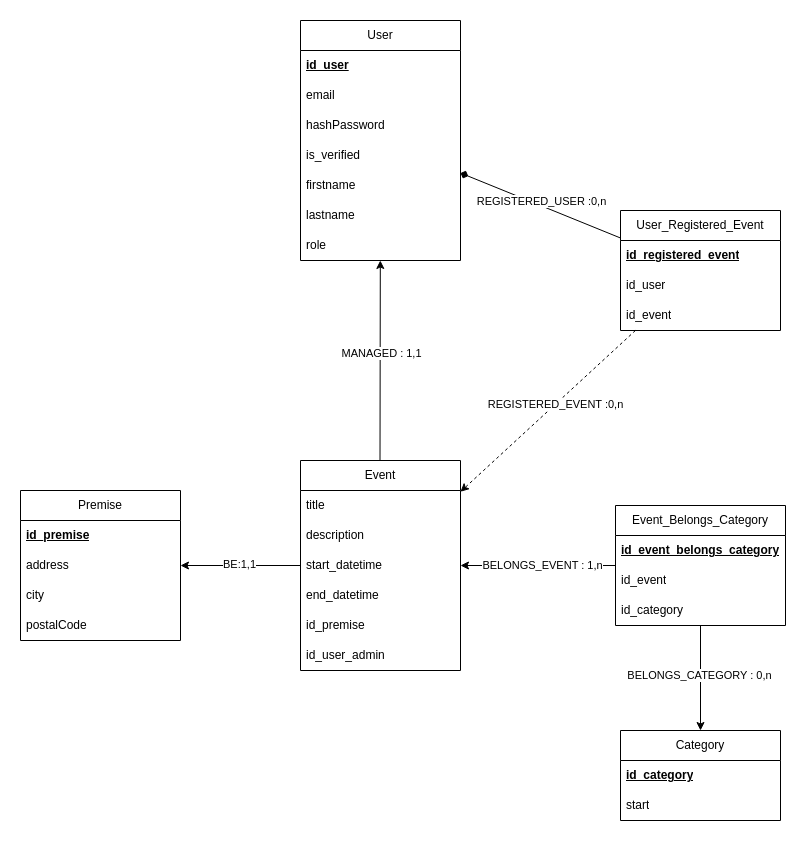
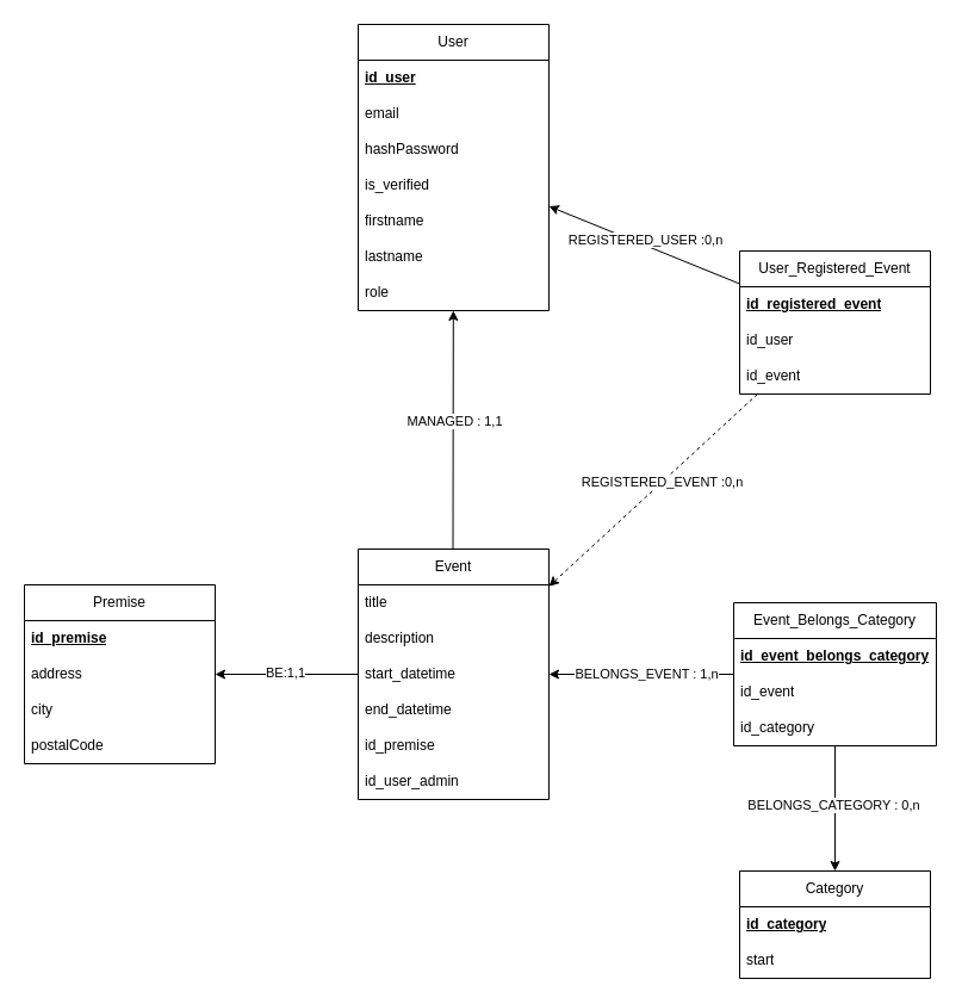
- <mxCell id="39" style="rounded=0;orthogonalLoop=1;jettySize=auto;html=1;endArrow=diamond;" edge="1" parent="1" source="41" target="4"><mxGeometry relative="1" as="geometry" /></mxCell>
+ <mxCell id="39" style="rounded=0;orthogonalLoop=1;jettySize=auto;html=1;" edge="1" parent="1" source="41" target="4"><mxGeometry relative="1" as="geometry" /></mxCell>
